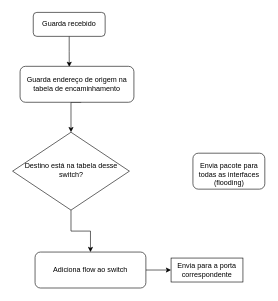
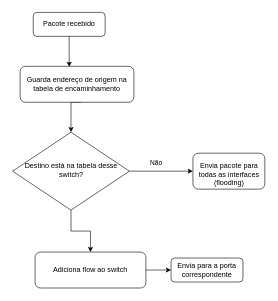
- <mxCell id="3" value="&lt;div&gt;Guarda recebido&lt;/div&gt;" style="rounded=1;whiteSpace=wrap;html=1;fontSize=12;glass=0;strokeWidth=1;shadow=0;" parent="1" vertex="1"><mxGeometry x="55" y="20" width="120" height="40" as="geometry" /></mxCell>
+ <mxCell id="3" value="&lt;div&gt;Pacote recebido&lt;/div&gt;" style="rounded=1;whiteSpace=wrap;html=1;fontSize=12;glass=0;strokeWidth=1;shadow=0;" parent="1" vertex="1"><mxGeometry x="55" y="20" width="120" height="40" as="geometry" /></mxCell>
+ <mxCell id="4" value="" style="edgeStyle=orthogonalEdgeStyle;rounded=0;orthogonalLoop=1;jettySize=auto;html=1;" edge="1" parent="1" source="7" target="11"><mxGeometry relative="1" as="geometry" /></mxCell>
+ <mxCell id="5" value="&lt;div&gt;Não&lt;/div&gt;" style="edgeLabel;html=1;align=center;verticalAlign=middle;resizable=0;points=[];" vertex="1" connectable="0" parent="4"><mxGeometry x="-0.173" y="-1" relative="1" as="geometry"><mxPoint y="-16" as="offset" /></mxGeometry></mxCell>
- <mxCell id="8" value="&lt;div&gt;Envia para a porta correspondente&lt;/div&gt;" style="whiteSpace=wrap;html=1;fontSize=12;glass=0;strokeWidth=1;shadow=0;rounded=0;" parent="1" vertex="1"><mxGeometry x="285" y="430" width="120" height="40" as="geometry" /></mxCell>
+ <mxCell id="8" value="&lt;div&gt;Envia para a porta correspondente&lt;/div&gt;" style="rounded=1;whiteSpace=wrap;html=1;fontSize=12;glass=0;strokeWidth=1;shadow=0;" parent="1" vertex="1"><mxGeometry x="285" y="430" width="120" height="40" as="geometry" /></mxCell>
